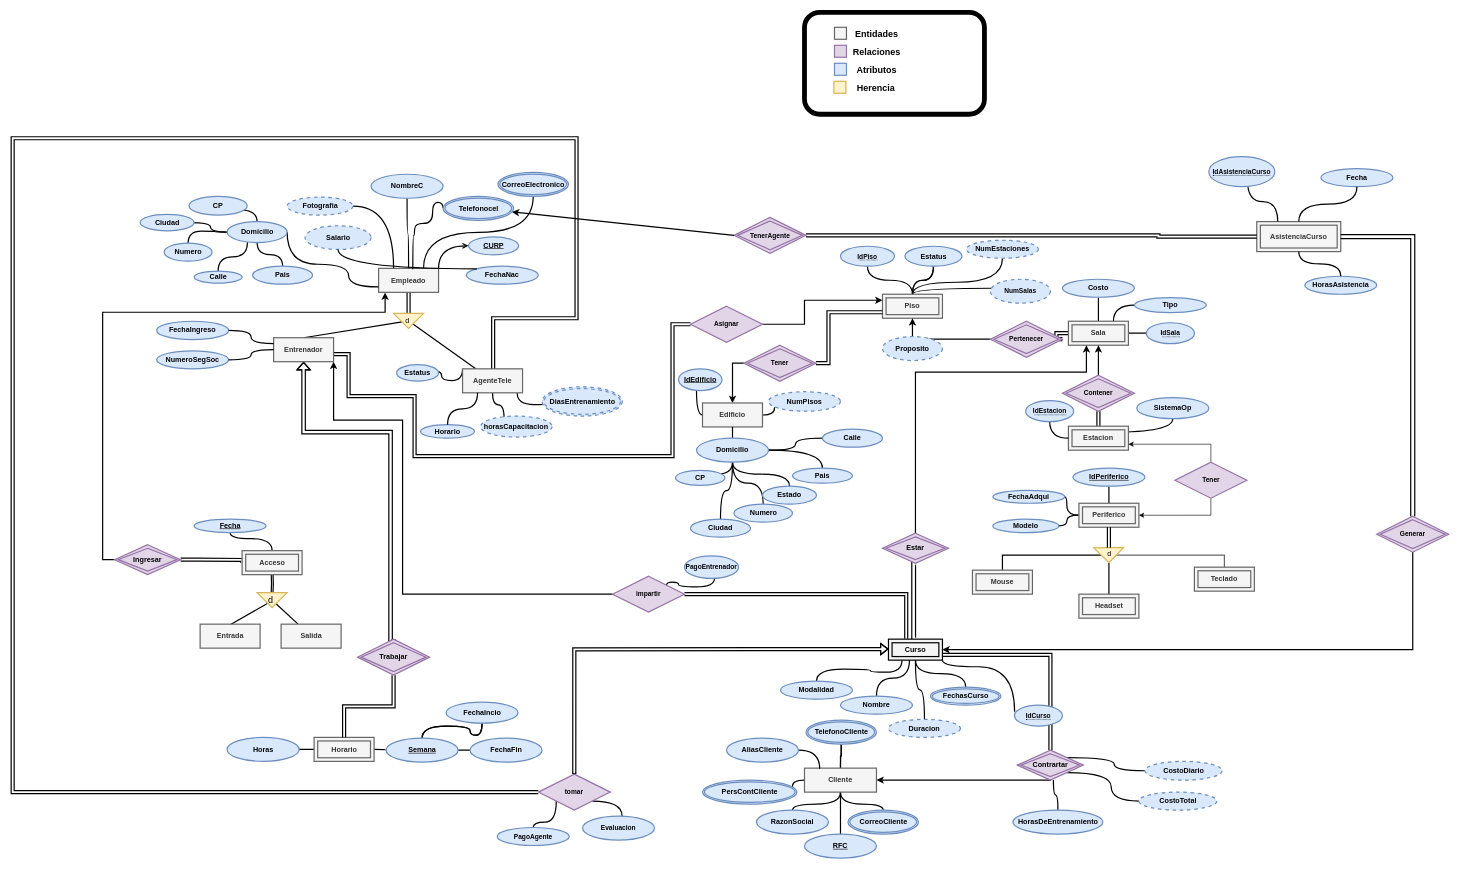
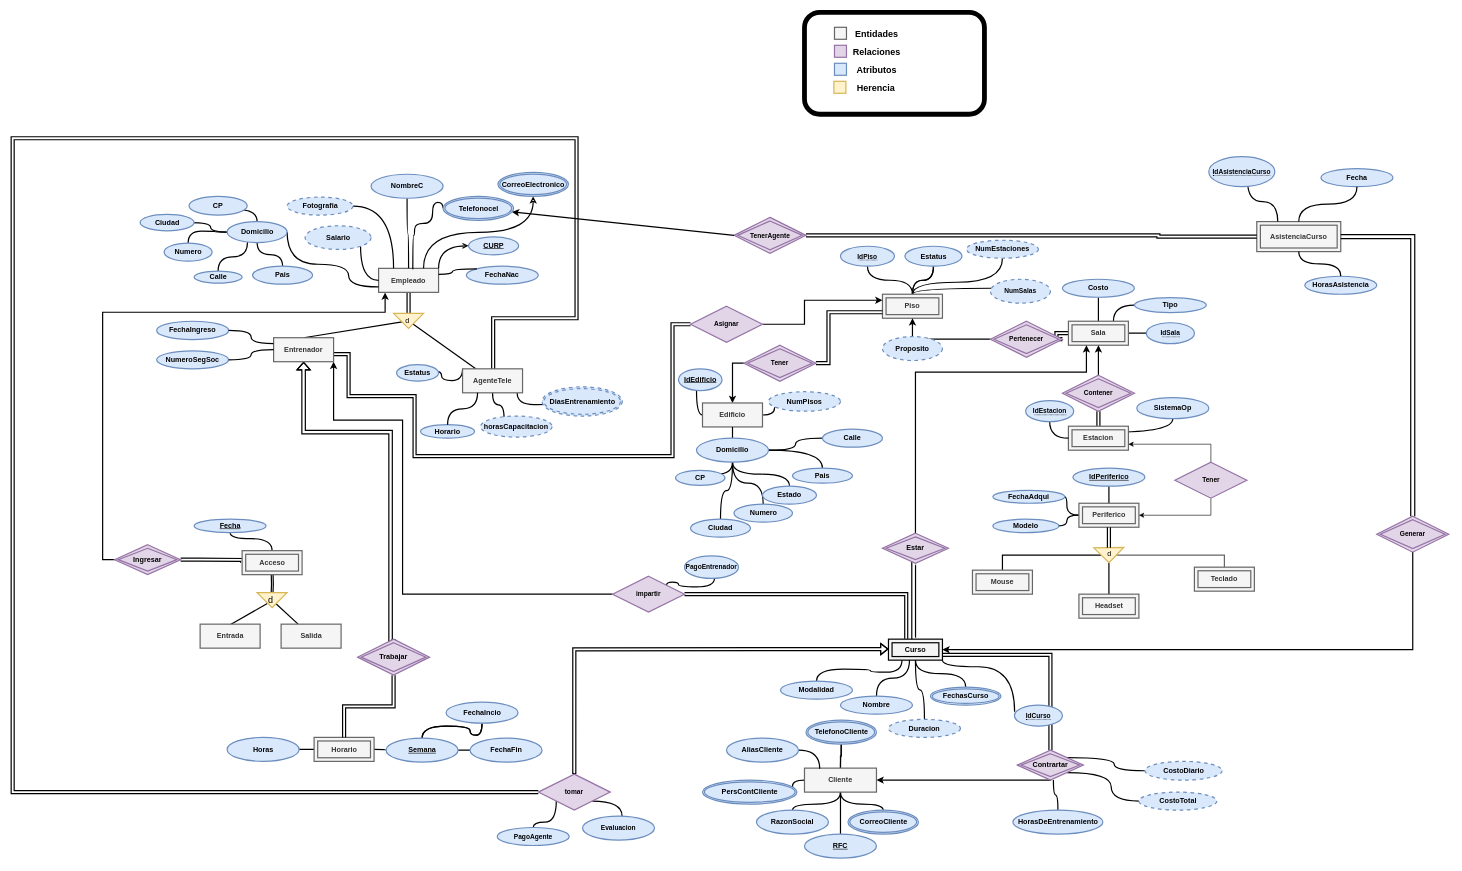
- <mxCell id="172" style="edgeStyle=orthogonalEdgeStyle;rounded=0;orthogonalLoop=1;jettySize=auto;html=1;exitX=0.75;exitY=0;exitDx=0;exitDy=0;endArrow=none;endFill=0;curved=1;strokeWidth=2;fontStyle=1" parent="1" source="159" target="174" edge="1"><mxGeometry relative="1" as="geometry"><mxPoint x="707.5" y="441.85" as="sourcePoint" /></mxGeometry></mxCell>
+ <mxCell id="172" style="edgeStyle=orthogonalEdgeStyle;rounded=0;orthogonalLoop=1;jettySize=auto;html=1;exitX=0.75;exitY=0;exitDx=0;exitDy=0;endArrow=classic;endFill=0;curved=1;strokeWidth=2;fontStyle=1;" parent="1" source="159" target="174" edge="1"><mxGeometry relative="1" as="geometry"><mxPoint x="707.5" y="441.85" as="sourcePoint" /></mxGeometry></mxCell>
- <mxCell id="182" value="" style="edgeStyle=orthogonalEdgeStyle;rounded=0;orthogonalLoop=1;jettySize=auto;html=1;endArrow=none;endFill=0;curved=1;strokeWidth=2;fontStyle=1;exitX=0;exitY=0;exitDx=0;exitDy=0;" parent="1" source="181" target="173" edge="1"><mxGeometry relative="1" as="geometry"><mxPoint x="575" y="351.85" as="sourcePoint" /><mxPoint x="665" y="456.85" as="targetPoint" /></mxGeometry></mxCell>
+ <mxCell id="182" value="" style="edgeStyle=orthogonalEdgeStyle;rounded=0;orthogonalLoop=1;jettySize=auto;html=1;endArrow=none;endFill=0;curved=1;strokeWidth=2;fontStyle=1;entryX=1;entryY=0.25;entryDx=0;entryDy=0;exitX=0;exitY=0;exitDx=0;exitDy=0;" parent="1" source="181" target="159" edge="1"><mxGeometry relative="1" as="geometry"><mxPoint x="575" y="351.85" as="sourcePoint" /><mxPoint x="665" y="456.85" as="targetPoint" /></mxGeometry></mxCell>
+ <mxCell id="169" value="" style="edgeStyle=orthogonalEdgeStyle;rounded=0;orthogonalLoop=1;jettySize=auto;html=1;endArrow=none;endFill=0;curved=1;exitX=0;exitY=0.5;exitDx=0;exitDy=0;strokeWidth=2;fontStyle=1" parent="1" source="159" target="173" edge="1"><mxGeometry relative="1" as="geometry"><mxPoint x="657.5" y="441.85" as="sourcePoint" /><Array as="points"><mxPoint x="600" y="466.85" /></Array></mxGeometry></mxCell>
